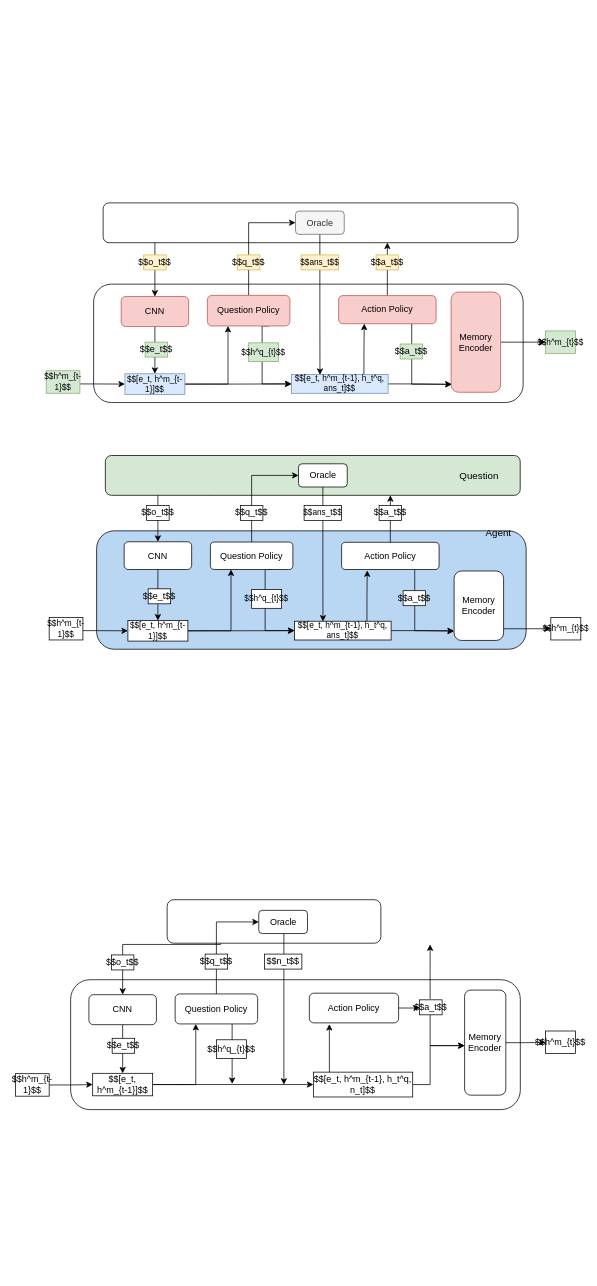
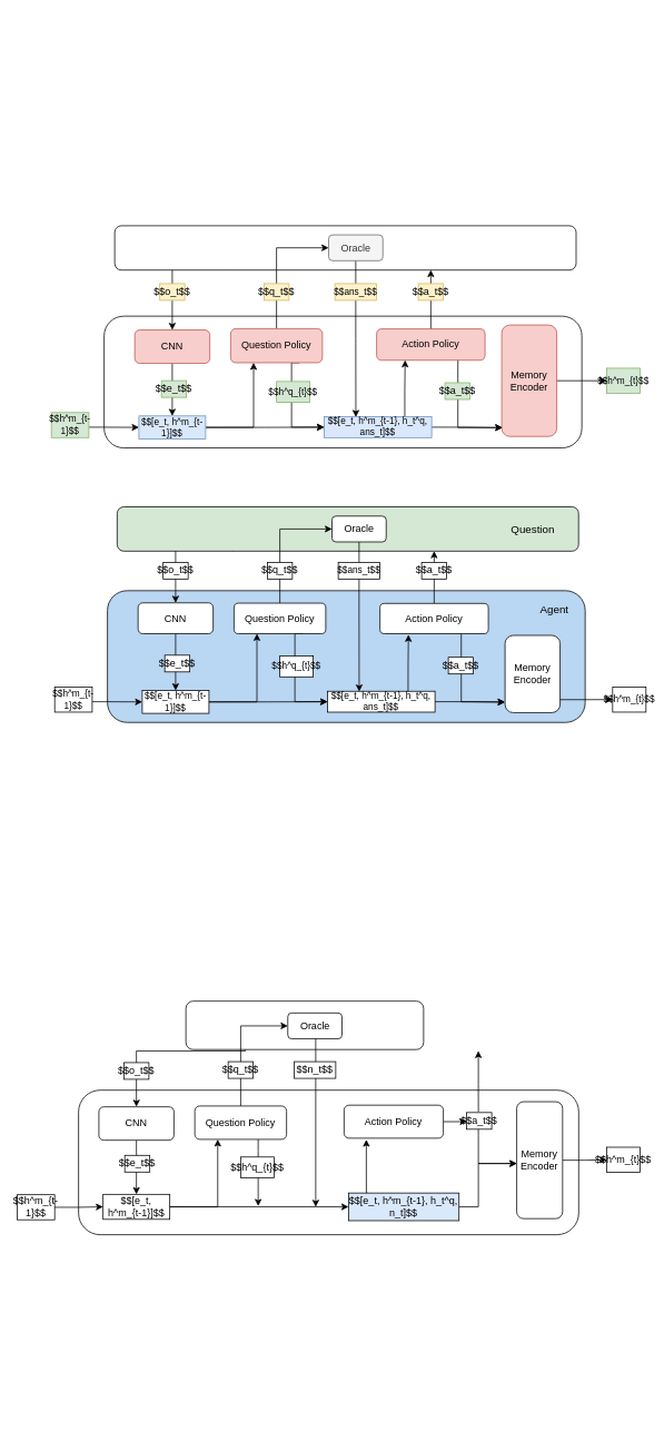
- <mxCell id="95" value="&lt;div&gt;Agent&lt;/div&gt;" style="text;html=1;align=center;verticalAlign=middle;resizable=0;points=[];autosize=1;strokeColor=none;fontSize=13;fontFamily=Helvetica;fontStyle=0" vertex="1" parent="1"><mxGeometry x="639" y="700" width="50" height="20" as="geometry" /></mxCell>
+ <mxCell id="95" value="&lt;div&gt;Agent&lt;/div&gt;" style="text;html=1;align=center;verticalAlign=middle;resizable=0;points=[];autosize=1;strokeColor=none;fontSize=13;fontFamily=Helvetica;fontStyle=0" vertex="1" parent="1"><mxGeometry x="639" y="720" width="50" height="20" as="geometry" /></mxCell>
- <mxCell id="51" value="$$[e_t, h^m_{t-1}, h_t^q, n_t]$$" style="rounded=0;whiteSpace=wrap;html=1;rotation=0;" vertex="1" parent="1"><mxGeometry x="417.32" y="1429.29" width="132.5" height="33.14" as="geometry" /></mxCell>
+ <mxCell id="51" value="$$[e_t, h^m_{t-1}, h_t^q, n_t]$$" style="rounded=0;whiteSpace=wrap;html=1;rotation=0;fillColor=#dae8fc;" vertex="1" parent="1"><mxGeometry x="417.32" y="1429.29" width="132.5" height="33.14" as="geometry" /></mxCell>
